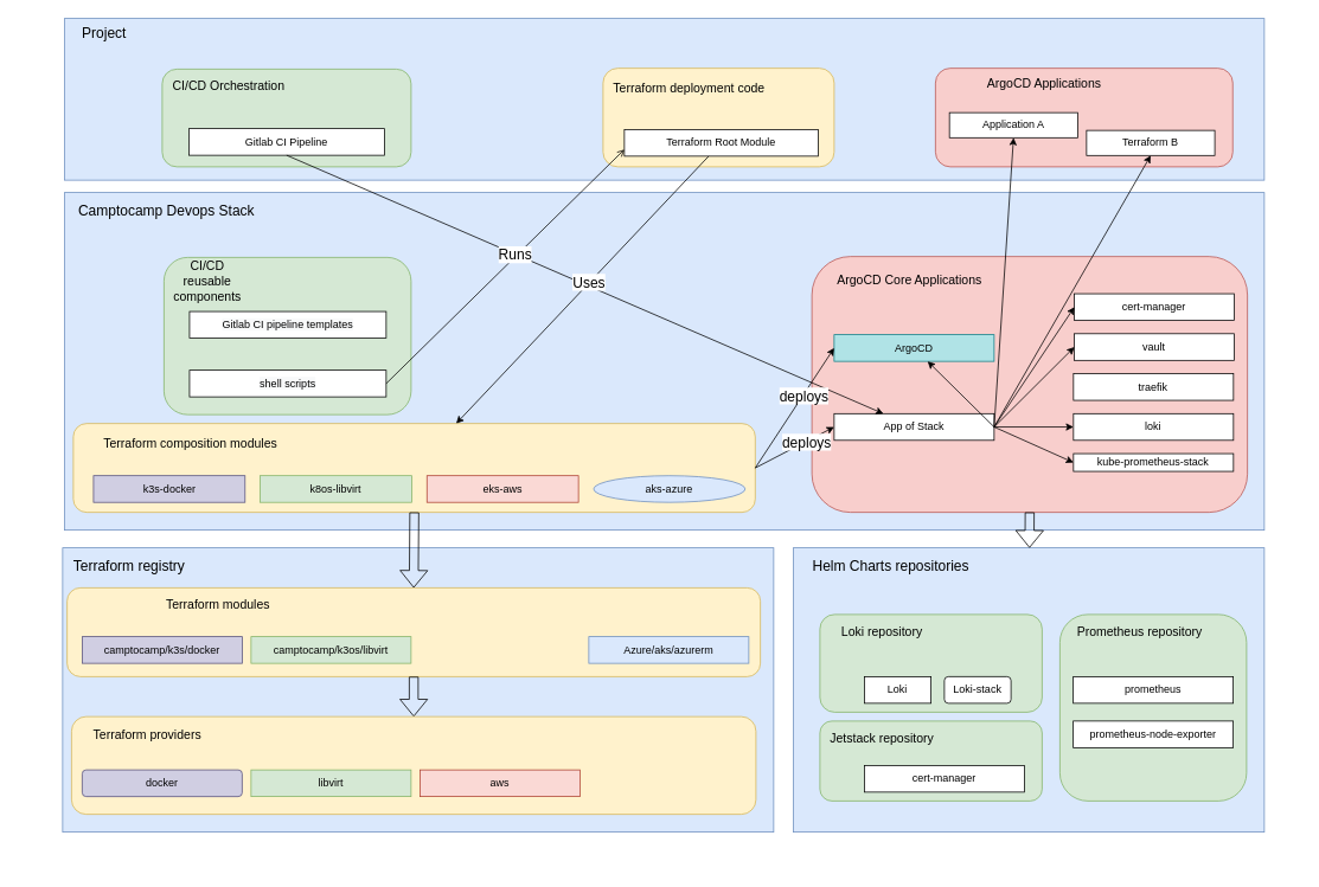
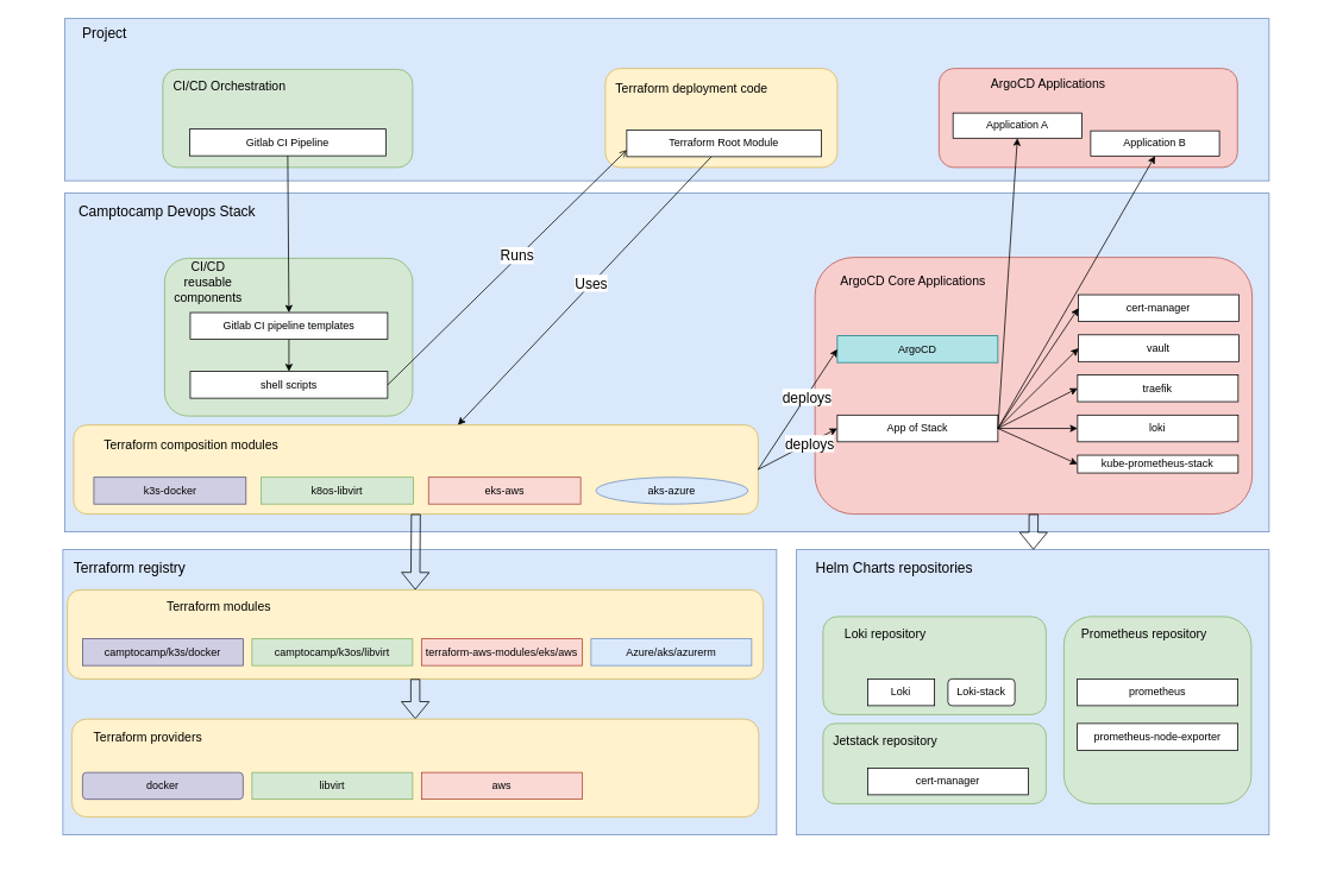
- <mxCell id="71" value="Terraform B" style="rounded=0;whiteSpace=wrap;html=1;" parent="68" vertex="1"><mxGeometry x="170" y="70" width="144.28" height="28.22" as="geometry" /></mxCell>
+ <mxCell id="71" value="Application B" style="rounded=0;whiteSpace=wrap;html=1;" parent="68" vertex="1"><mxGeometry x="170" y="70" width="144.28" height="28.22" as="geometry" /></mxCell>
- <mxCell id="79" style="edgeStyle=none;rounded=0;orthogonalLoop=1;jettySize=auto;html=1;exitX=0.5;exitY=1;exitDx=0;exitDy=0;" parent="1" source="77" target="27" edge="1"><mxGeometry relative="1" as="geometry" /></mxCell>
+ <mxCell id="79" style="edgeStyle=none;rounded=0;orthogonalLoop=1;jettySize=auto;html=1;exitX=0.5;exitY=1;exitDx=0;exitDy=0;entryX=0.5;entryY=0;entryDx=0;entryDy=0;" parent="1" source="77" target="42" edge="1"><mxGeometry relative="1" as="geometry" /></mxCell>
+ <mxCell id="41" style="edgeStyle=none;rounded=0;orthogonalLoop=1;jettySize=auto;html=1;exitX=0.5;exitY=1;exitDx=0;exitDy=0;" parent="19" source="42" target="40" edge="1"><mxGeometry x="202" y="93" as="geometry" /></mxCell>
- <mxCell id="35" value="" style="endArrow=classic;html=1;exitX=1;exitY=0.5;exitDx=0;exitDy=0;" parent="19" source="27" target="26" edge="1"><mxGeometry width="50" height="50" relative="1" as="geometry"><mxPoint x="1101" y="178.91" as="sourcePoint" /><mxPoint x="1176.0" y="128.91" as="targetPoint" /></mxGeometry></mxCell>
+ <mxCell id="35" value="" style="endArrow=classic;html=1;entryX=0;entryY=0.5;entryDx=0;entryDy=0;exitX=1;exitY=0.5;exitDx=0;exitDy=0;" parent="19" source="27" target="30" edge="1"><mxGeometry width="50" height="50" relative="1" as="geometry"><mxPoint x="1101" y="178.91" as="sourcePoint" /><mxPoint x="1176.0" y="128.91" as="targetPoint" /></mxGeometry></mxCell>
+ <mxCell id="9" value="&lt;span&gt;terraform-aws-modules/eks/aws&lt;/span&gt;" style="rounded=0;whiteSpace=wrap;html=1;fillColor=#fad9d5;strokeColor=#ae4132;" parent="5" vertex="1"><mxGeometry x="297" y="55" width="180" height="30" as="geometry" /></mxCell>
